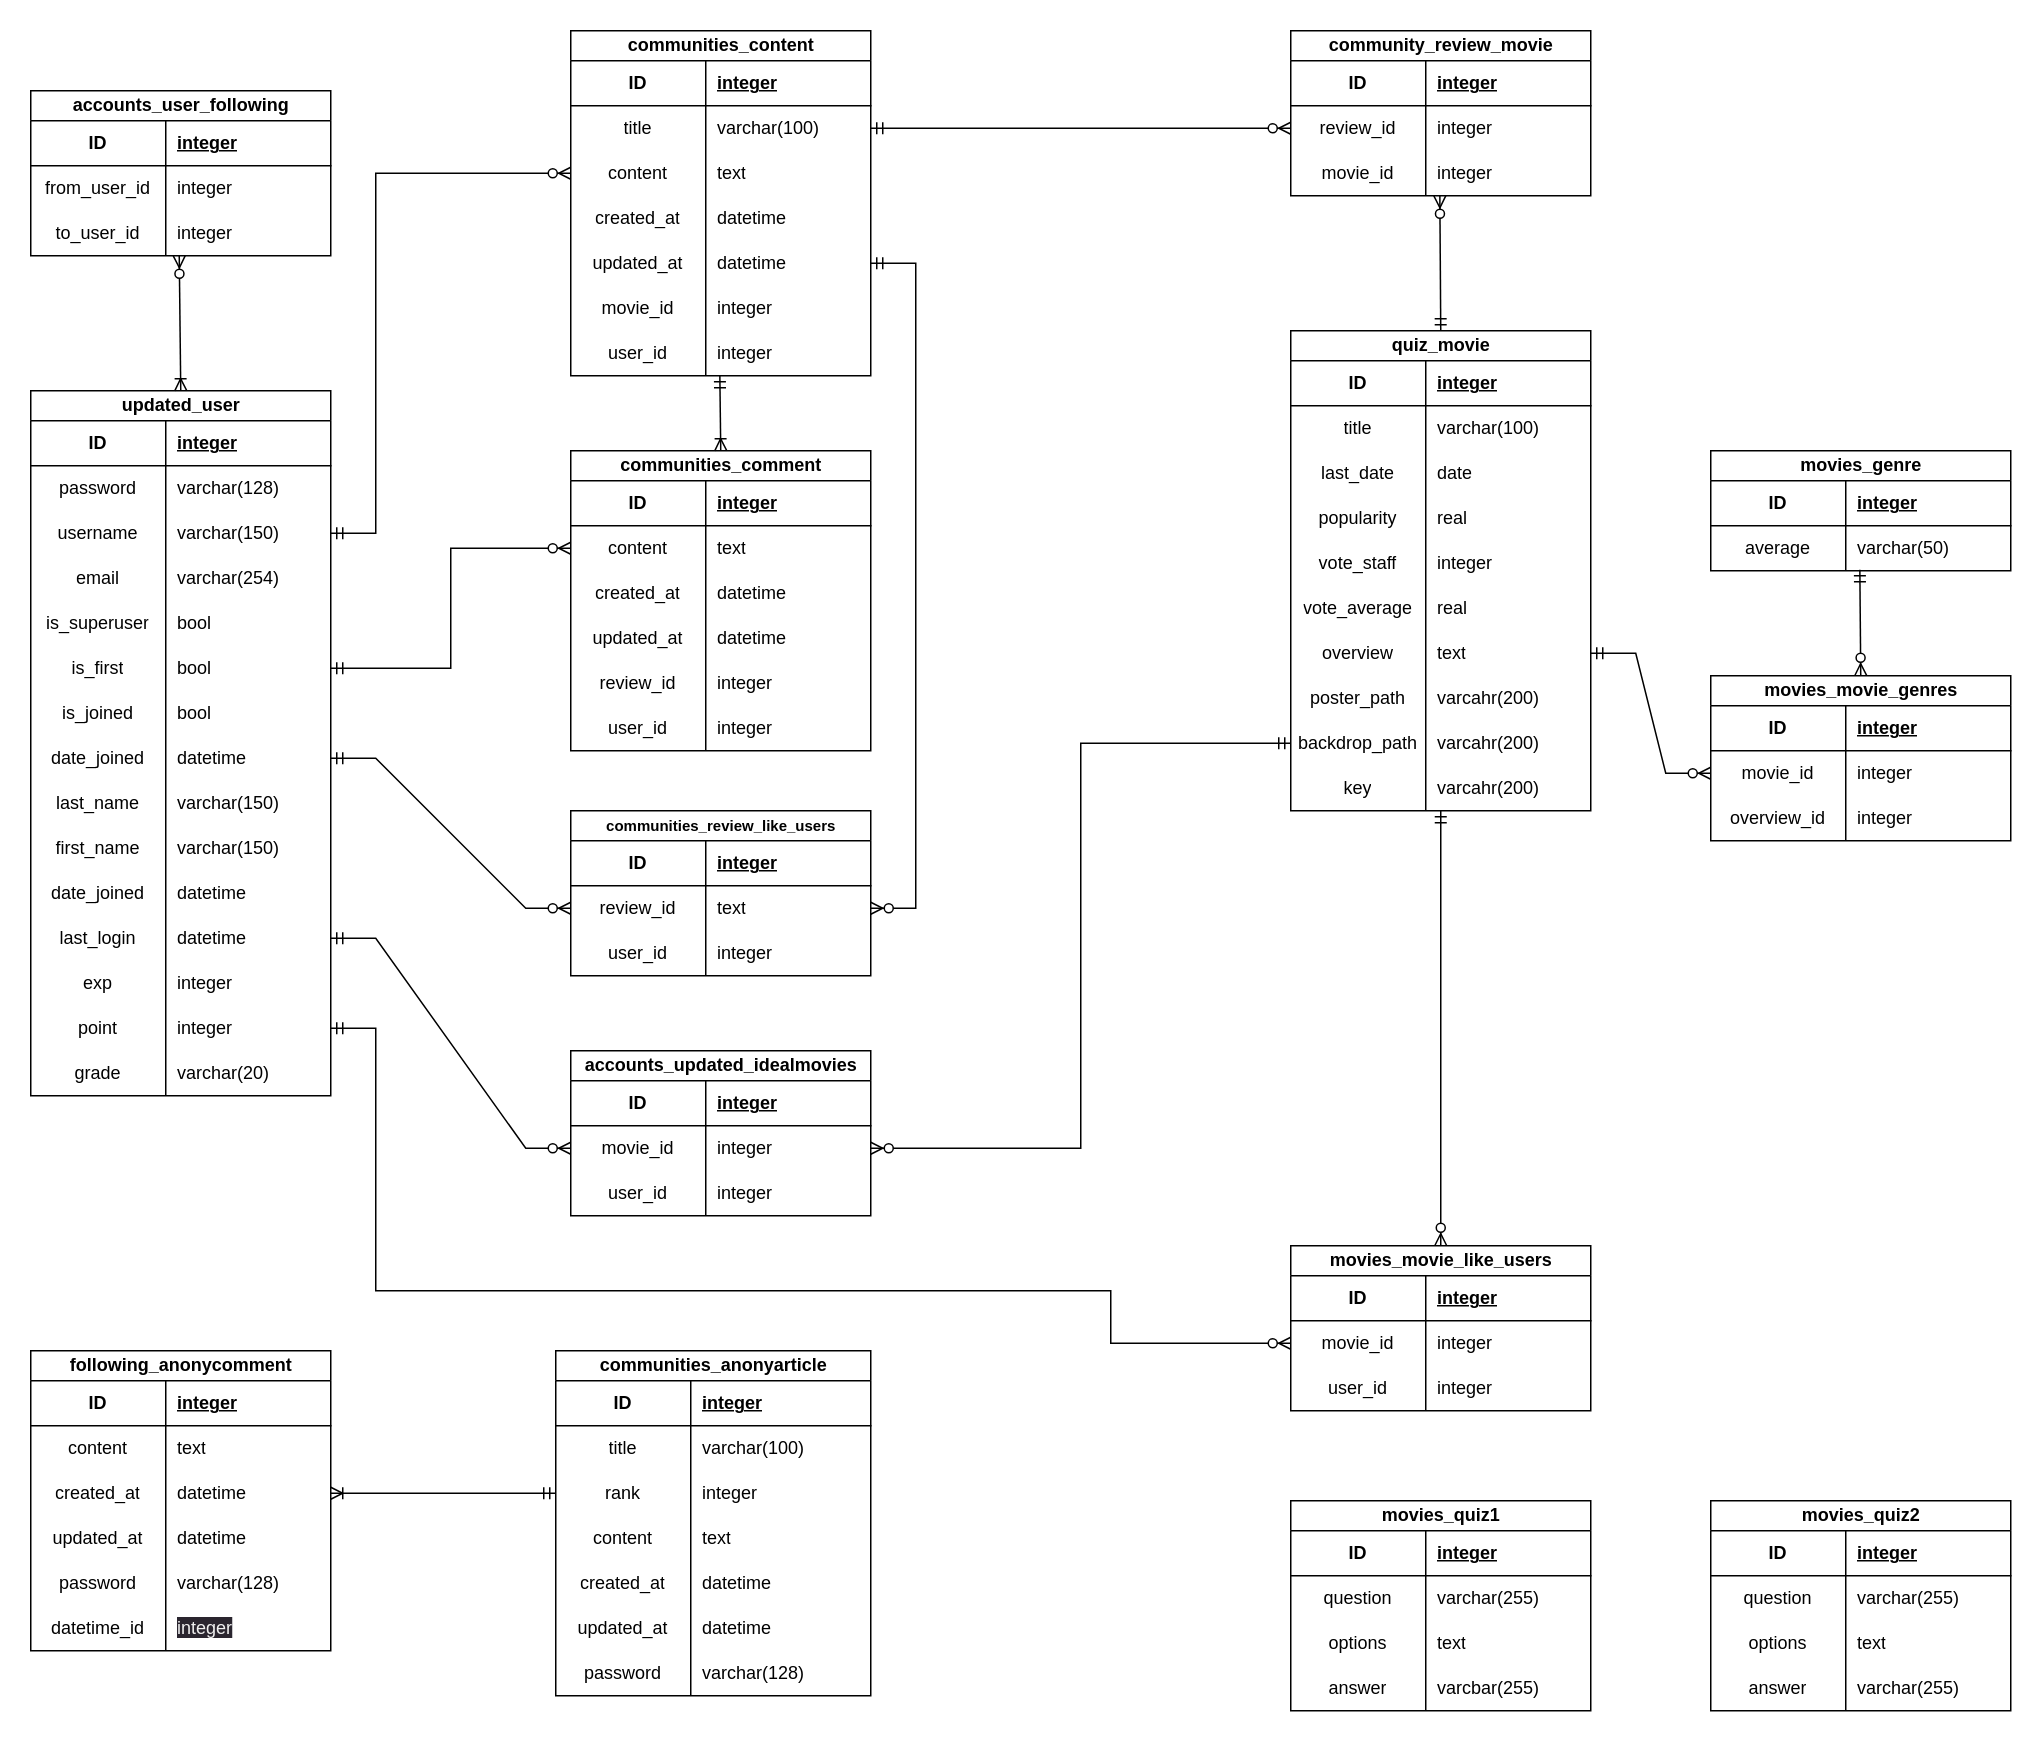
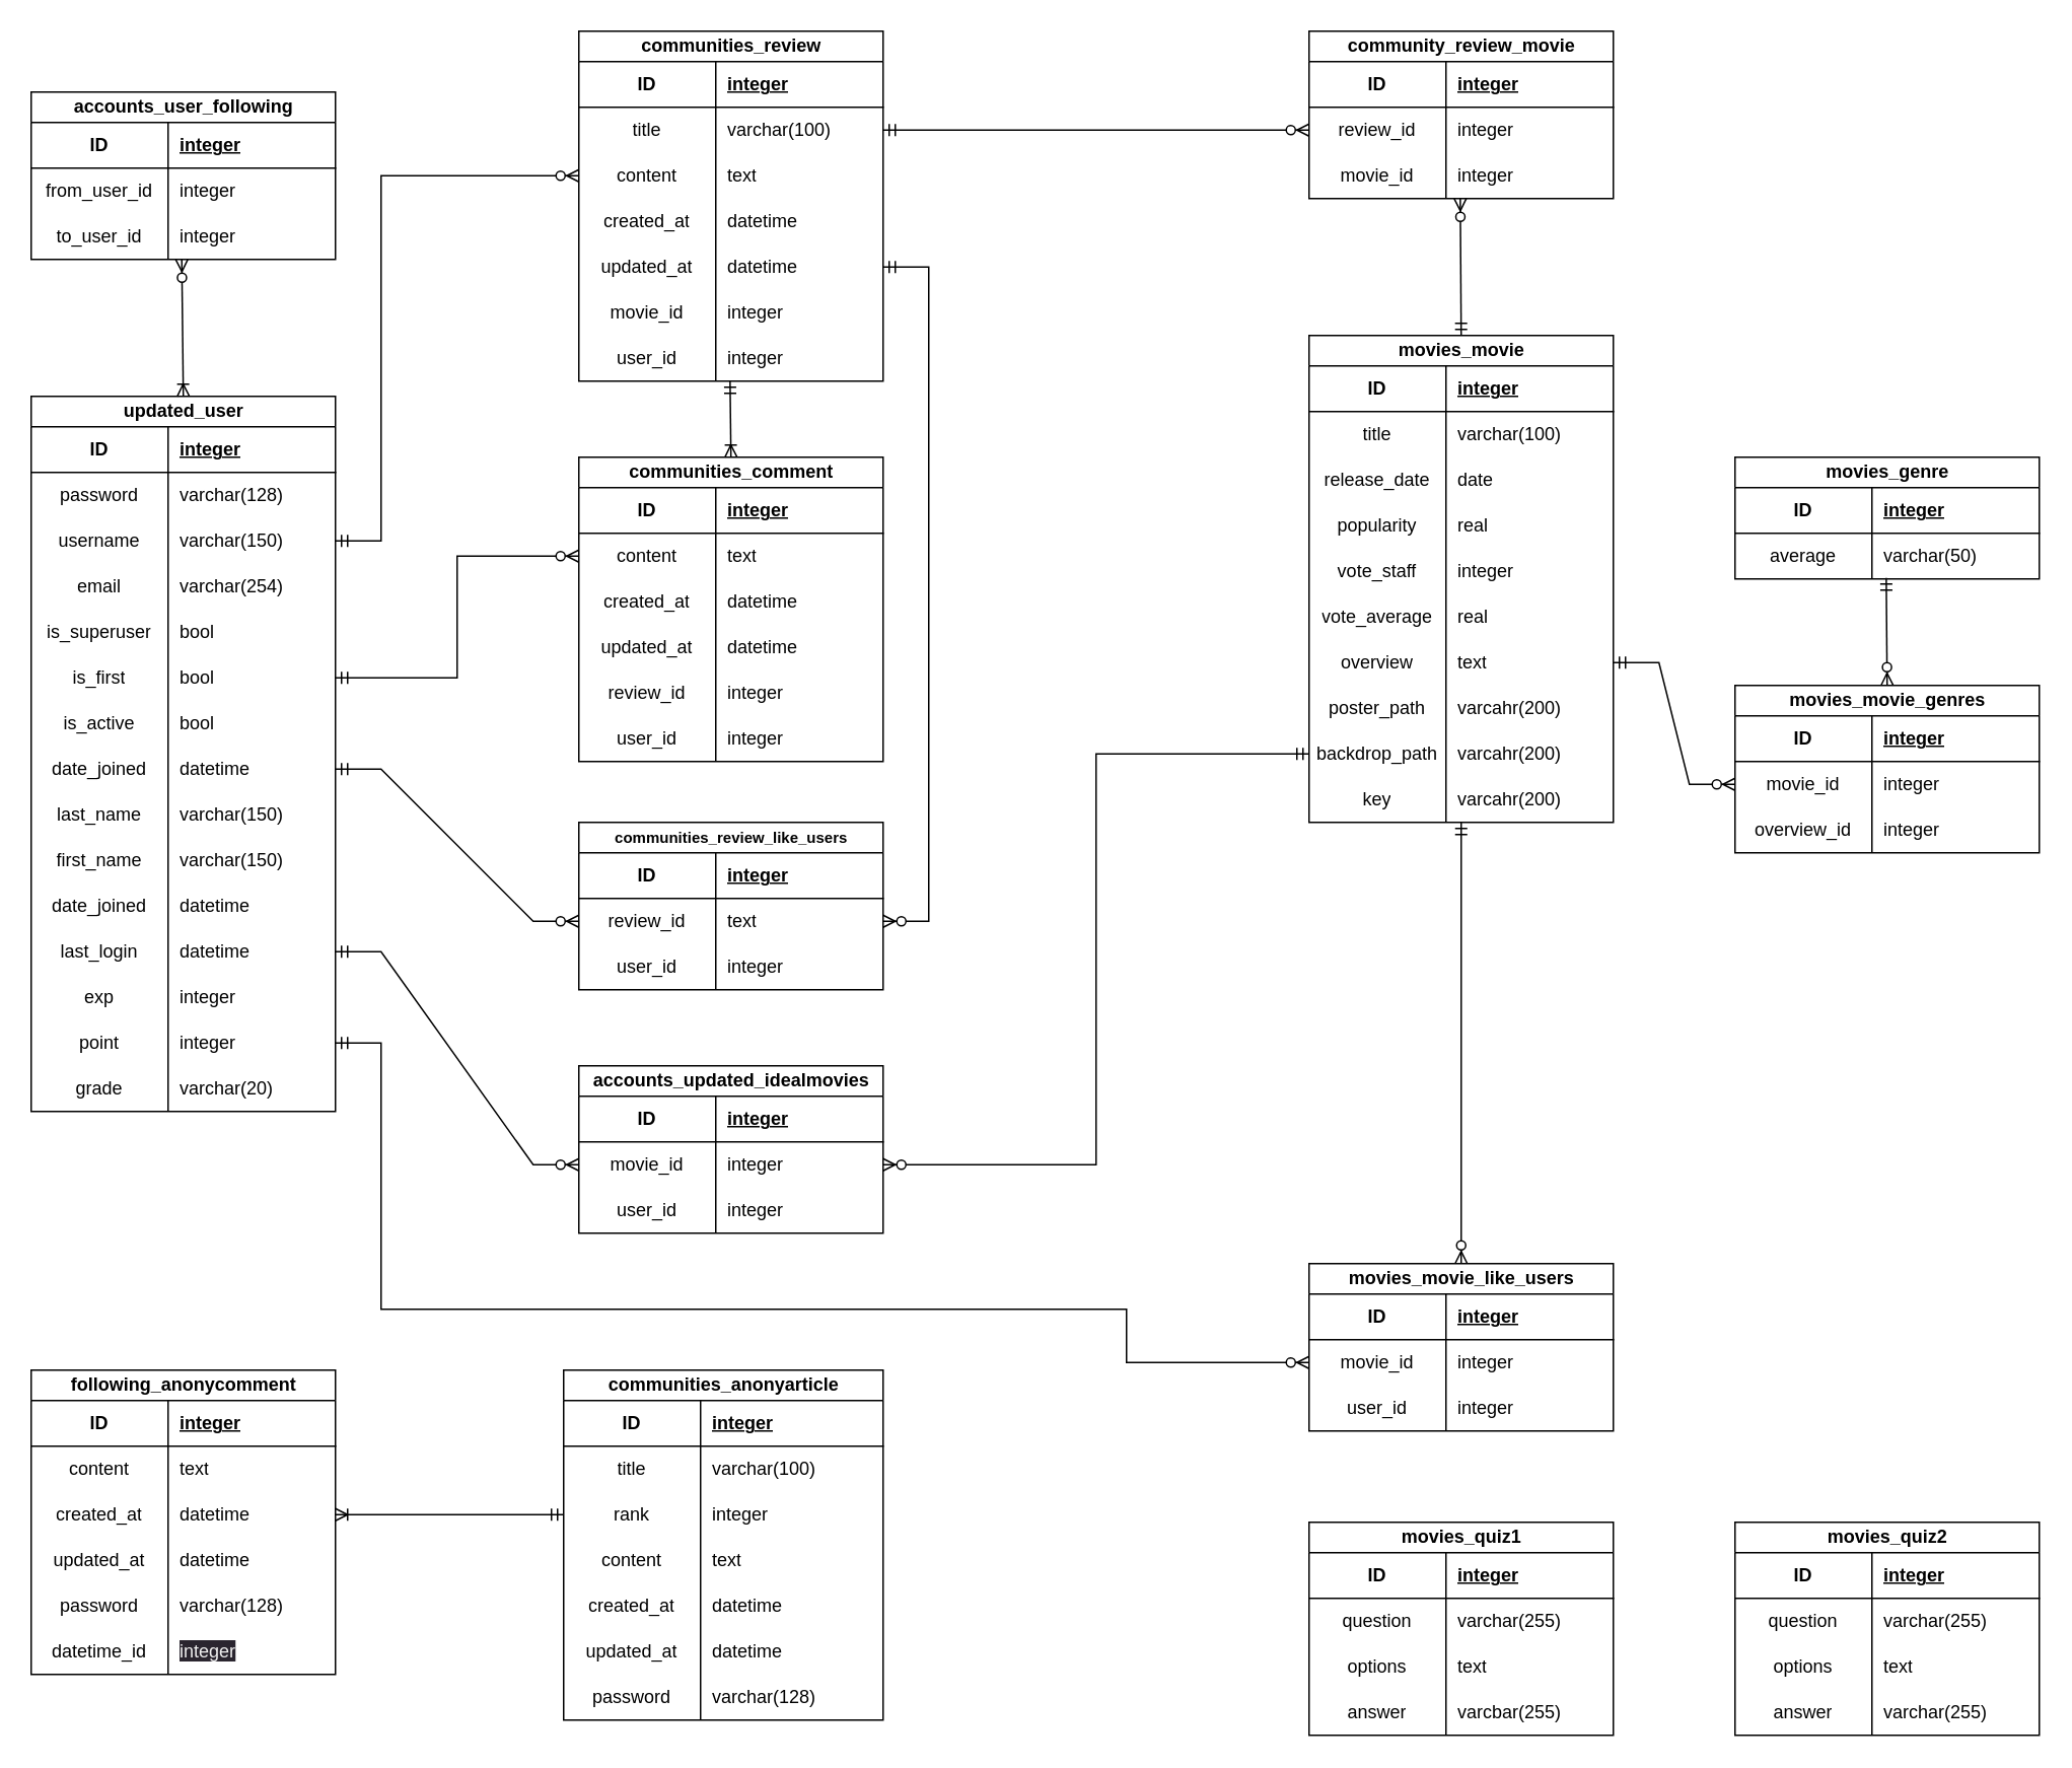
- <mxCell id="79" value="communities_content" style="shape=table;startSize=20;container=1;collapsible=1;childLayout=tableLayout;fixedRows=1;rowLines=0;fontStyle=1;align=center;resizeLast=1;html=1;labelBackgroundColor=none;" parent="1" vertex="1"><mxGeometry x="380" y="20" width="200" height="230" as="geometry" /></mxCell>
+ <mxCell id="79" value="communities_review" style="shape=table;startSize=20;container=1;collapsible=1;childLayout=tableLayout;fixedRows=1;rowLines=0;fontStyle=1;align=center;resizeLast=1;html=1;labelBackgroundColor=none;" parent="1" vertex="1"><mxGeometry x="380" y="20" width="200" height="230" as="geometry" /></mxCell>
- <mxCell id="48" value="quiz_movie" style="shape=table;startSize=20;container=1;collapsible=1;childLayout=tableLayout;fixedRows=1;rowLines=0;fontStyle=1;align=center;resizeLast=1;html=1;labelBackgroundColor=none;" parent="1" vertex="1"><mxGeometry x="860" y="220" width="200" height="320" as="geometry" /></mxCell>
+ <mxCell id="48" value="movies_movie" style="shape=table;startSize=20;container=1;collapsible=1;childLayout=tableLayout;fixedRows=1;rowLines=0;fontStyle=1;align=center;resizeLast=1;html=1;labelBackgroundColor=none;" parent="1" vertex="1"><mxGeometry x="860" y="220" width="200" height="320" as="geometry" /></mxCell>
- <mxCell id="56" value="last_date" style="shape=partialRectangle;connectable=0;fillColor=none;top=0;left=0;bottom=0;right=0;editable=1;overflow=hidden;whiteSpace=wrap;html=1;labelBackgroundColor=none;" parent="55" vertex="1"><mxGeometry width="90" height="30" as="geometry"><mxRectangle width="90" height="30" as="alternateBounds" /></mxGeometry></mxCell>
+ <mxCell id="56" value="release_date" style="shape=partialRectangle;connectable=0;fillColor=none;top=0;left=0;bottom=0;right=0;editable=1;overflow=hidden;whiteSpace=wrap;html=1;labelBackgroundColor=none;" parent="55" vertex="1"><mxGeometry width="90" height="30" as="geometry"><mxRectangle width="90" height="30" as="alternateBounds" /></mxGeometry></mxCell>
- <mxCell id="22" value="is_joined" style="shape=partialRectangle;connectable=0;fillColor=none;top=0;left=0;bottom=0;right=0;editable=1;overflow=hidden;whiteSpace=wrap;html=1;labelBackgroundColor=none;" parent="21" vertex="1"><mxGeometry width="90" height="30" as="geometry"><mxRectangle width="90" height="30" as="alternateBounds" /></mxGeometry></mxCell>
+ <mxCell id="22" value="is_active" style="shape=partialRectangle;connectable=0;fillColor=none;top=0;left=0;bottom=0;right=0;editable=1;overflow=hidden;whiteSpace=wrap;html=1;labelBackgroundColor=none;" parent="21" vertex="1"><mxGeometry width="90" height="30" as="geometry"><mxRectangle width="90" height="30" as="alternateBounds" /></mxGeometry></mxCell>
